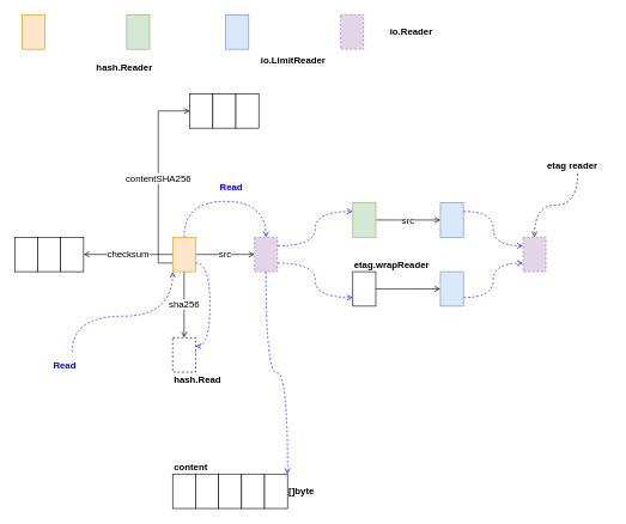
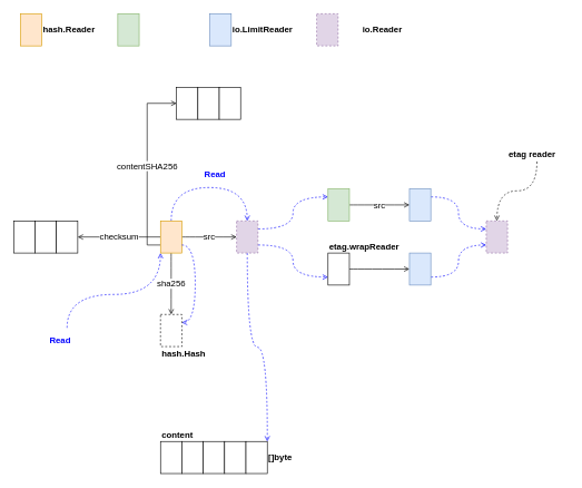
- <mxCell id="6" value="io.LimitReader" style="text;html=1;align=left;verticalAlign=middle;resizable=0;points=[];autosize=1;fontSize=13;fontColor=#000000;fontStyle=1;" parent="1" vertex="1"><mxGeometry x="361" y="74" width="110" height="20" as="geometry" /></mxCell>
+ <mxCell id="6" value="io.LimitReader" style="text;html=1;align=left;verticalAlign=middle;resizable=0;points=[];autosize=1;fontSize=13;fontColor=#000000;fontStyle=1;" parent="1" vertex="1"><mxGeometry x="346" y="34" width="110" height="20" as="geometry" /></mxCell>
- <mxCell id="3" value="hash.Reader" style="text;html=1;align=left;verticalAlign=middle;resizable=0;points=[];autosize=1;fontSize=13;fontColor=#000000;fontStyle=1;" parent="1" vertex="1"><mxGeometry x="132" y="84" width="90" height="20" as="geometry" /></mxCell>
+ <mxCell id="3" value="hash.Reader" style="text;html=1;align=left;verticalAlign=middle;resizable=0;points=[];autosize=1;fontSize=13;fontColor=#000000;fontStyle=1;" parent="1" vertex="1"><mxGeometry x="62" y="34" width="90" height="20" as="geometry" /></mxCell>
- <mxCell id="34" value="hash.Read" style="text;html=1;align=left;verticalAlign=middle;resizable=0;points=[];autosize=1;fontSize=13;fontColor=#000000;fontStyle=1;" parent="1" vertex="1"><mxGeometry x="240" y="518" width="80" height="20" as="geometry" /></mxCell>
+ <mxCell id="34" value="hash.Hash" style="text;html=1;align=left;verticalAlign=middle;resizable=0;points=[];autosize=1;fontSize=13;fontColor=#000000;fontStyle=1;" parent="1" vertex="1"><mxGeometry x="240" y="518" width="80" height="20" as="geometry" /></mxCell>
